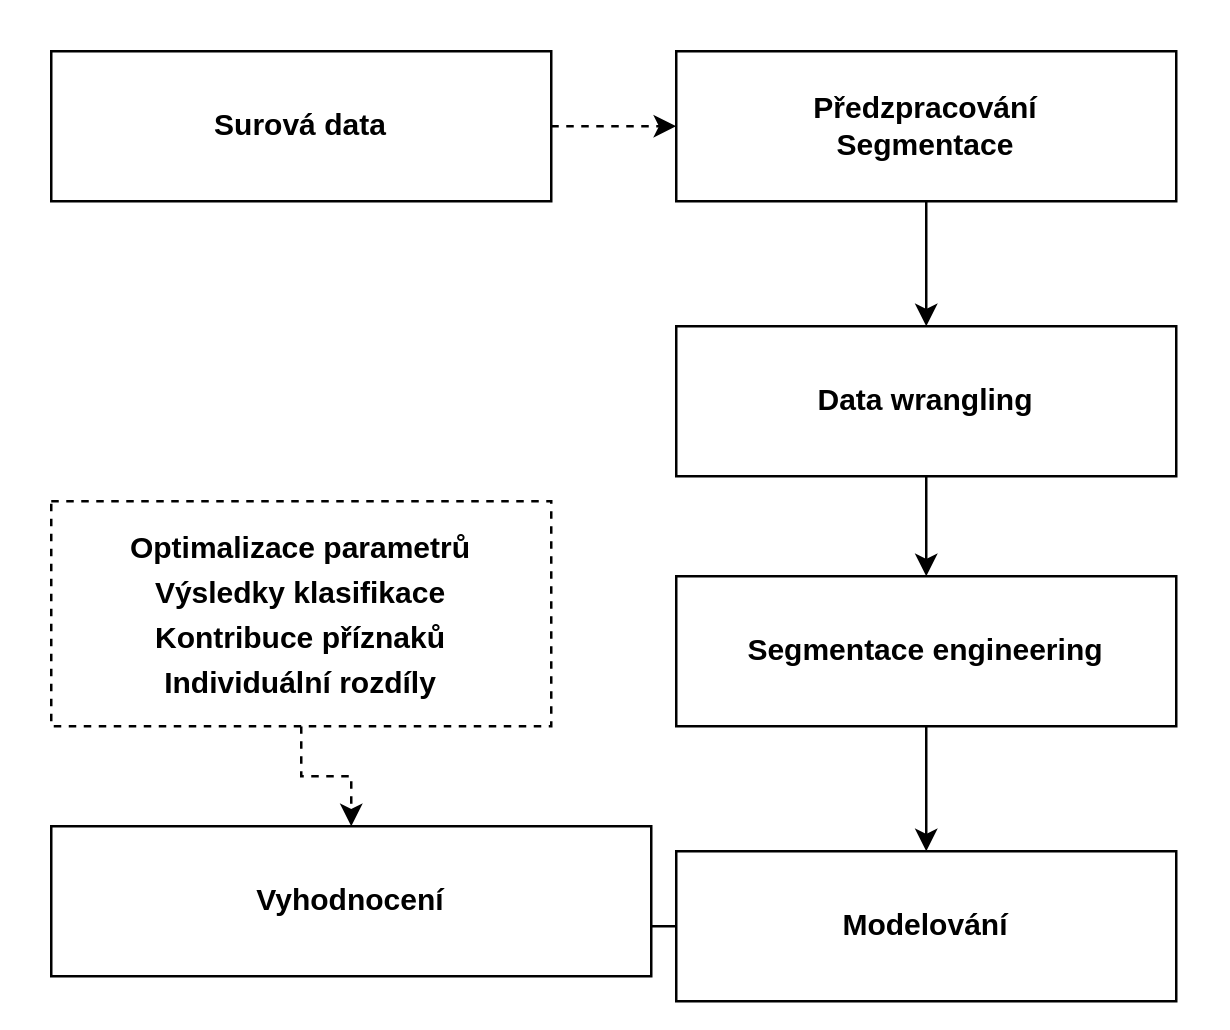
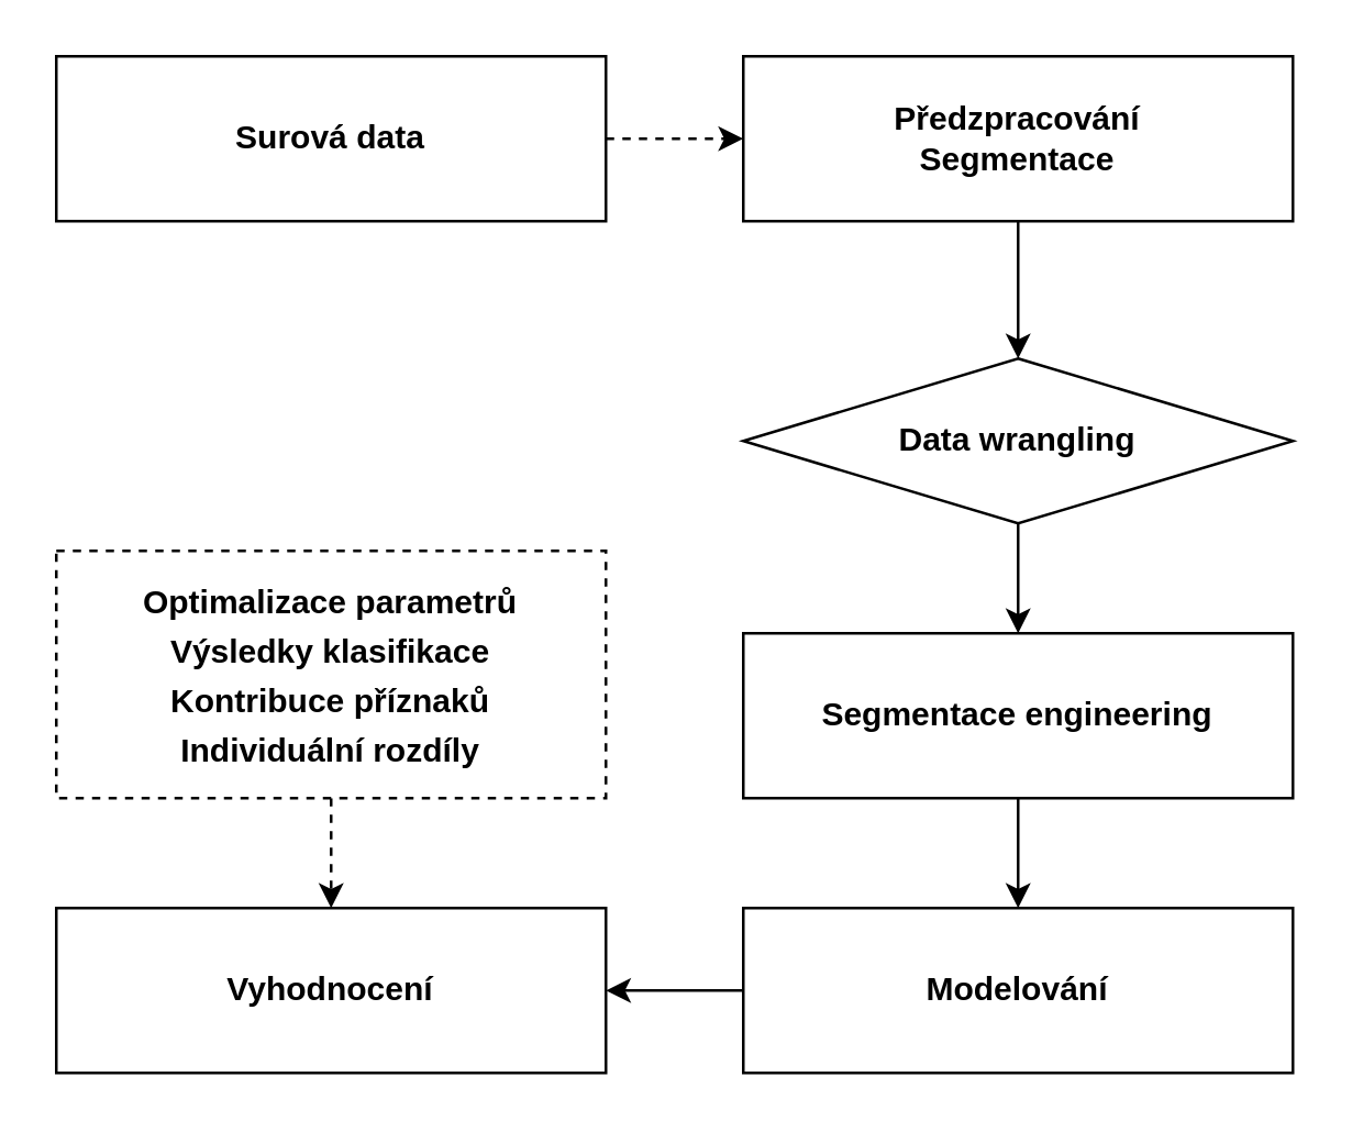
- <mxCell id="7" value="&lt;b&gt;Data wrangling&lt;br&gt;&lt;/b&gt;" style="rounded=0;whiteSpace=wrap;html=1;" parent="1" vertex="1"><mxGeometry x="270" y="130" width="200" height="60" as="geometry" /></mxCell>
+ <mxCell id="7" value="&lt;b&gt;Data wrangling&lt;br&gt;&lt;/b&gt;" style="rhombus;whiteSpace=wrap;html=1;" parent="1" vertex="1"><mxGeometry x="270" y="130" width="200" height="60" as="geometry" /></mxCell>
- <mxCell id="10" value="&lt;b&gt;Vyhodnocení&lt;/b&gt;" style="rounded=0;whiteSpace=wrap;html=1;" parent="1" vertex="1"><mxGeometry x="20" y="330" width="240" height="60" as="geometry" /></mxCell>
+ <mxCell id="10" value="&lt;b&gt;Vyhodnocení&lt;/b&gt;" style="rounded=0;whiteSpace=wrap;html=1;" parent="1" vertex="1"><mxGeometry x="20" y="330" width="200" height="60" as="geometry" /></mxCell>
- <mxCell id="9" value="&lt;b&gt;Modelování&lt;/b&gt;" style="rounded=0;whiteSpace=wrap;html=1;" parent="1" vertex="1"><mxGeometry x="270" y="340" width="200" height="60" as="geometry" /></mxCell>
+ <mxCell id="9" value="&lt;b&gt;Modelování&lt;/b&gt;" style="rounded=0;whiteSpace=wrap;html=1;" parent="1" vertex="1"><mxGeometry x="270" y="330" width="200" height="60" as="geometry" /></mxCell>
